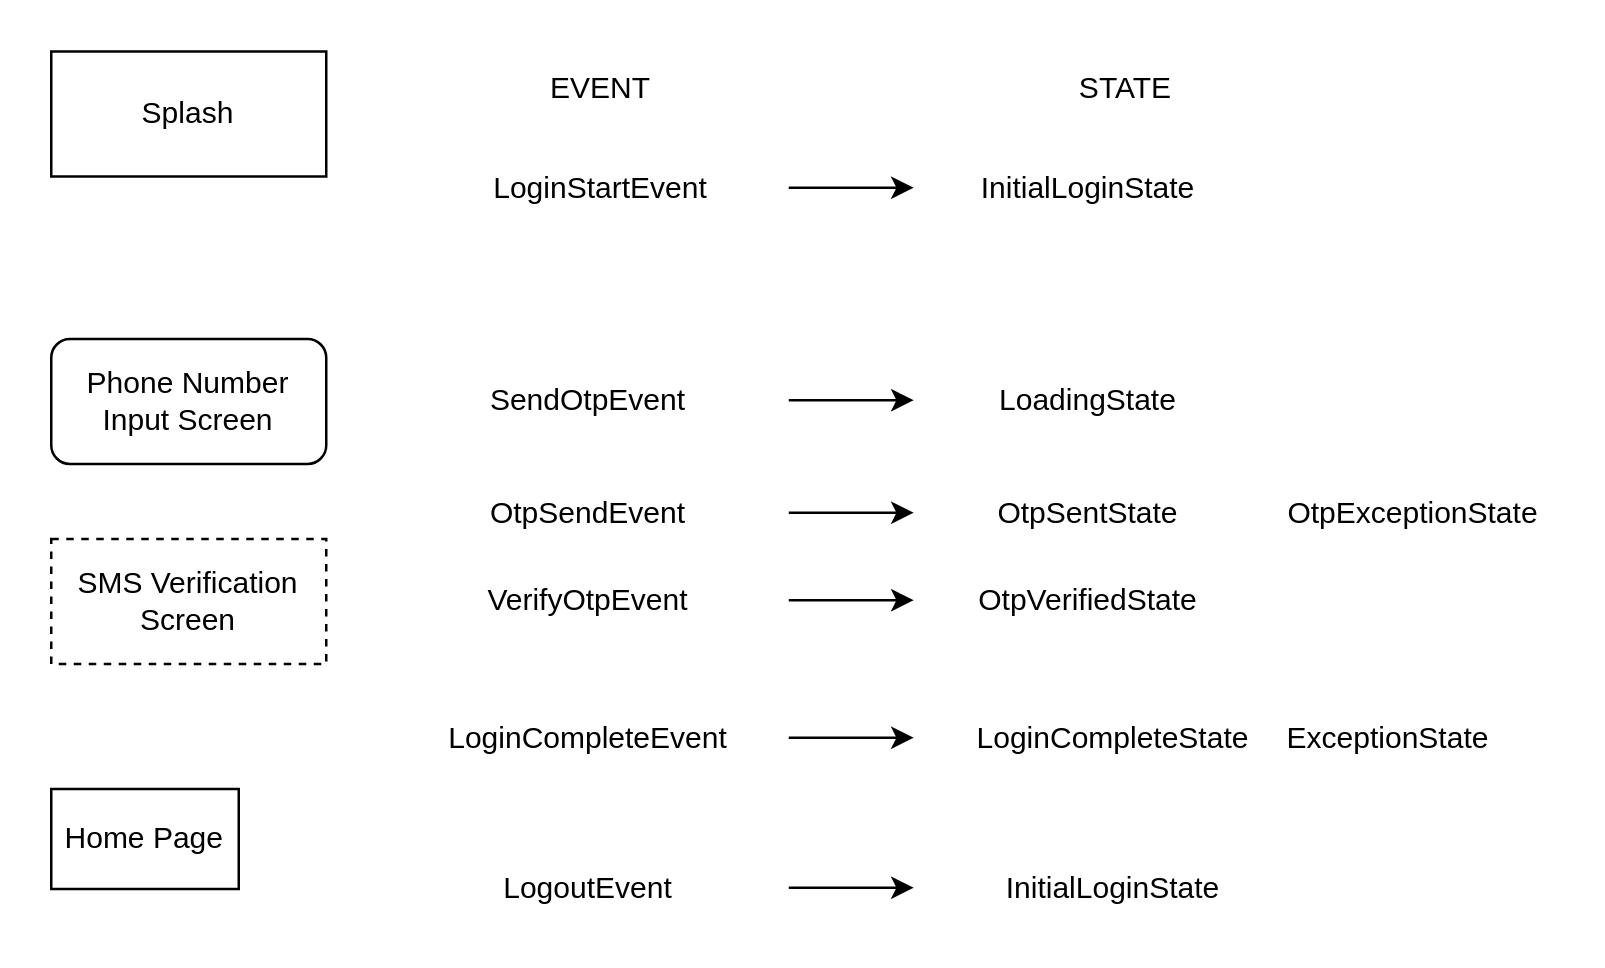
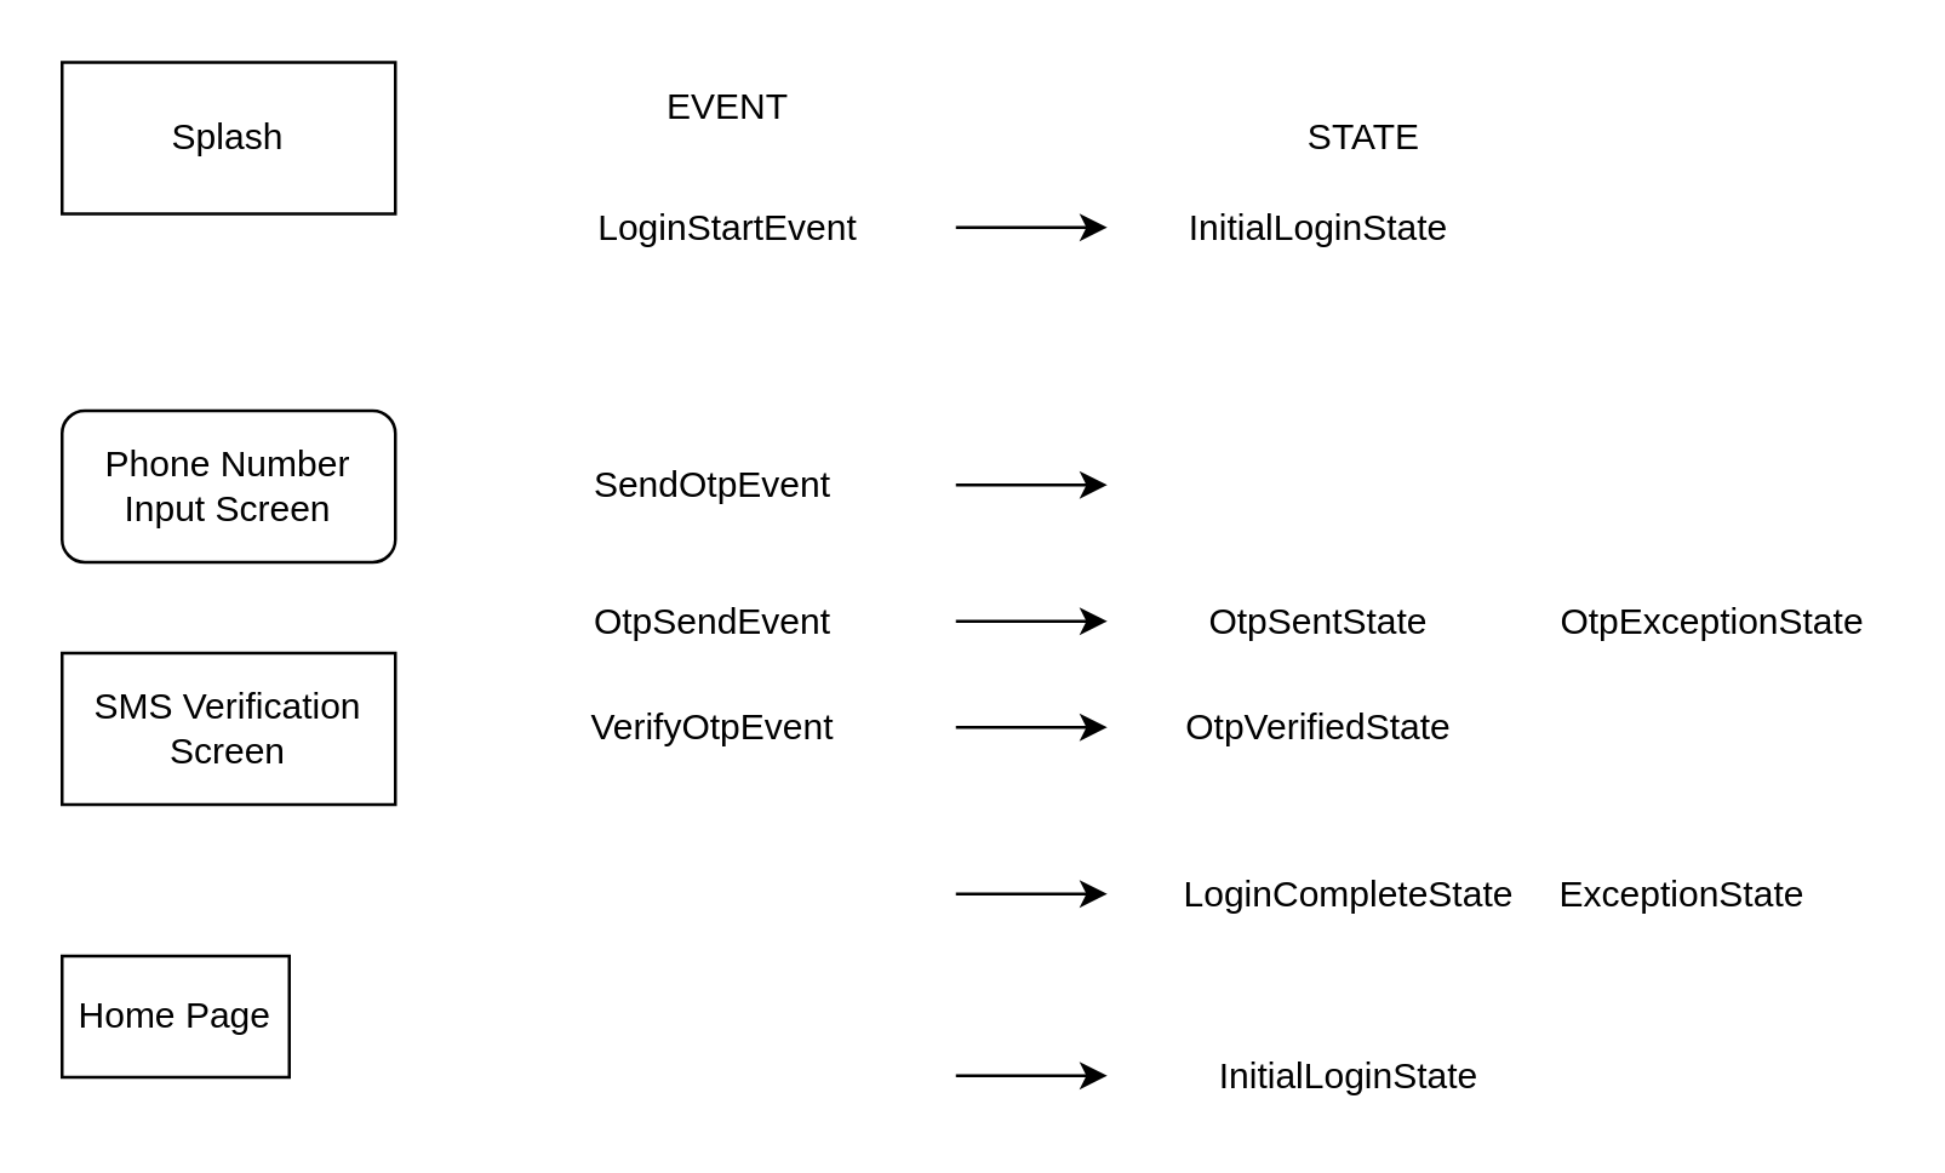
- <mxCell id="6" value="STATE" style="text;html=1;strokeColor=none;fillColor=none;align=center;verticalAlign=middle;whiteSpace=wrap;rounded=0;" vertex="1" parent="1"><mxGeometry x="430" y="25" width="40" height="20" as="geometry" /></mxCell>
+ <mxCell id="6" value="STATE" style="text;html=1;strokeColor=none;fillColor=none;align=center;verticalAlign=middle;whiteSpace=wrap;rounded=0;" vertex="1" parent="1"><mxGeometry x="430" y="35" width="40" height="20" as="geometry" /></mxCell>
- <mxCell id="13" value="LoadingState" style="text;html=1;strokeColor=none;fillColor=none;align=center;verticalAlign=middle;whiteSpace=wrap;rounded=0;" vertex="1" parent="1"><mxGeometry x="380" y="150" width="110" height="20" as="geometry" /></mxCell>
- <mxCell id="4" value="SMS Verification Screen" style="rounded=0;whiteSpace=wrap;html=1;dashed=1;" vertex="1" parent="1"><mxGeometry x="20" y="215" width="110" height="50" as="geometry" /></mxCell>
+ <mxCell id="4" value="SMS Verification Screen" style="rounded=0;whiteSpace=wrap;html=1;" vertex="1" parent="1"><mxGeometry x="20" y="215" width="110" height="50" as="geometry" /></mxCell>
- <mxCell id="19" value="LoginCompleteEvent" style="text;html=1;strokeColor=none;fillColor=none;align=center;verticalAlign=middle;whiteSpace=wrap;rounded=0;" vertex="1" parent="1"><mxGeometry x="180" y="285" width="110" height="20" as="geometry" /></mxCell>
- <mxCell id="22" value="LogoutEvent" style="text;html=1;strokeColor=none;fillColor=none;align=center;verticalAlign=middle;whiteSpace=wrap;rounded=0;" vertex="1" parent="1"><mxGeometry x="180" y="345" width="110" height="20" as="geometry" /></mxCell>
